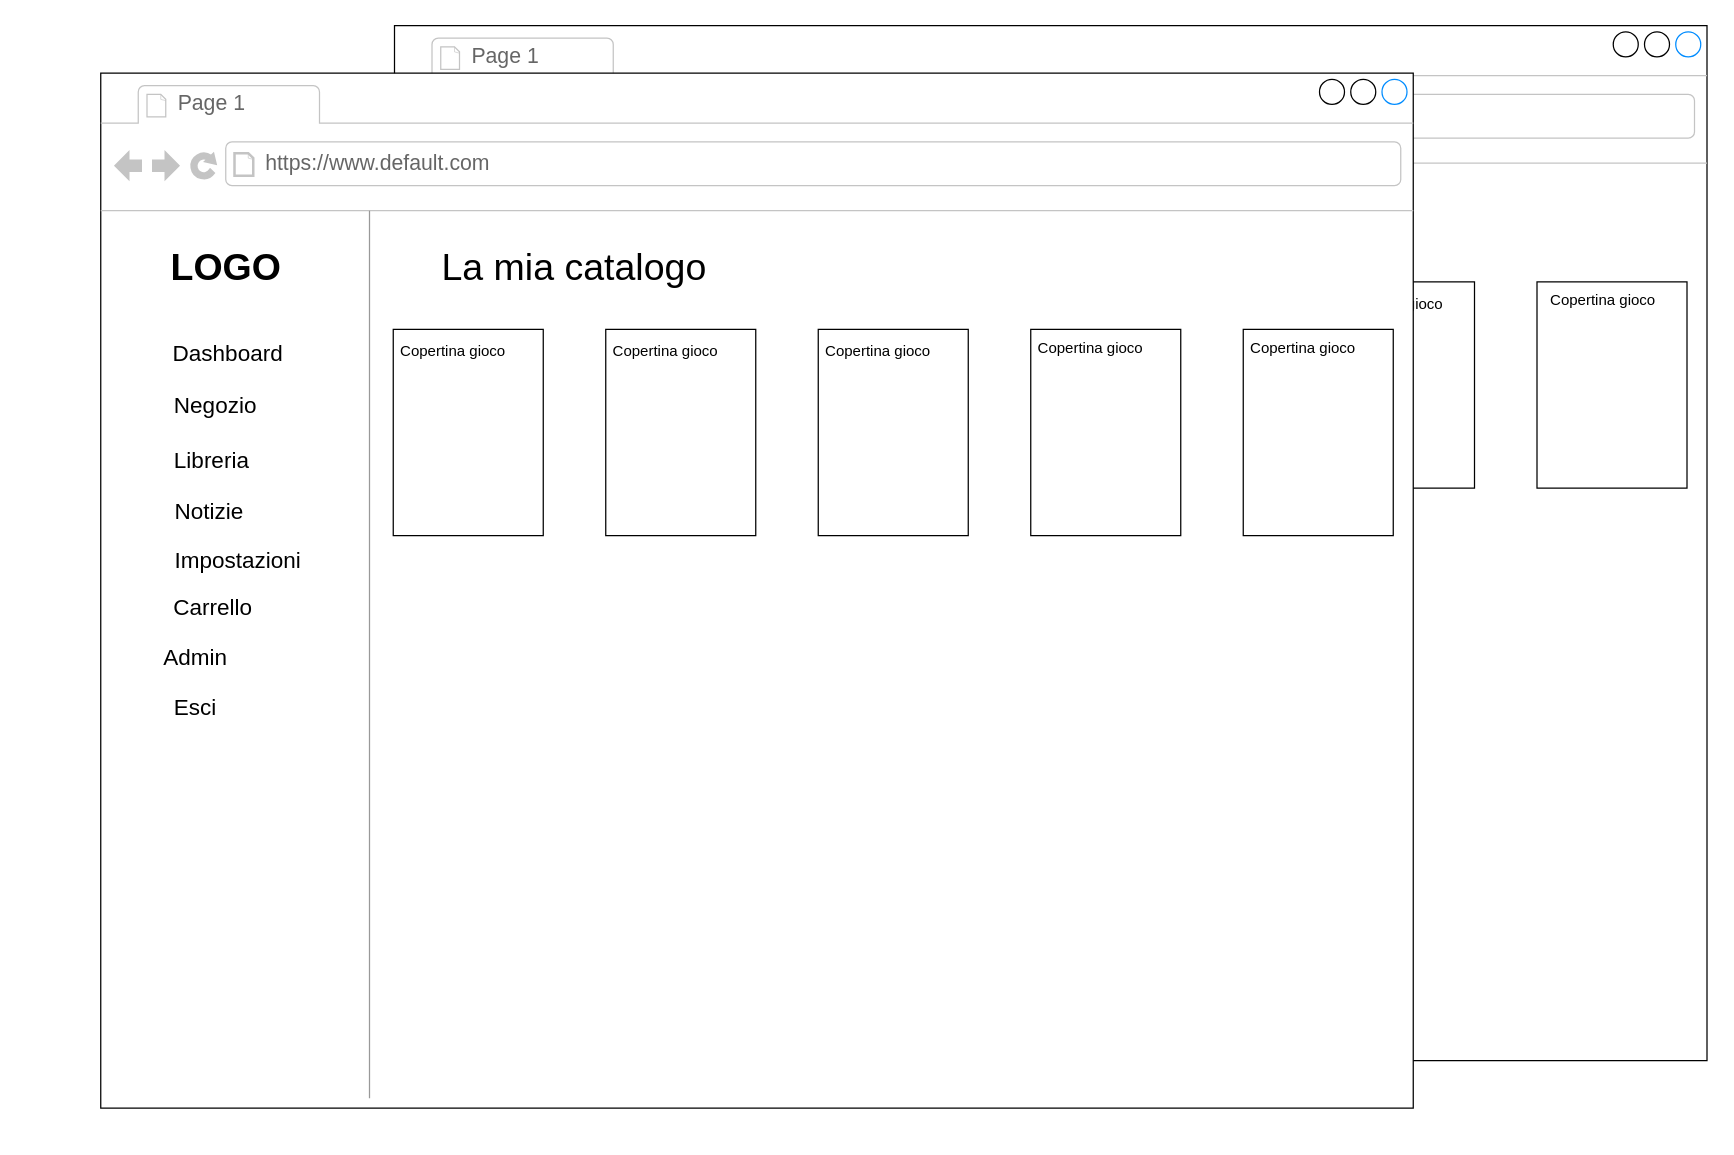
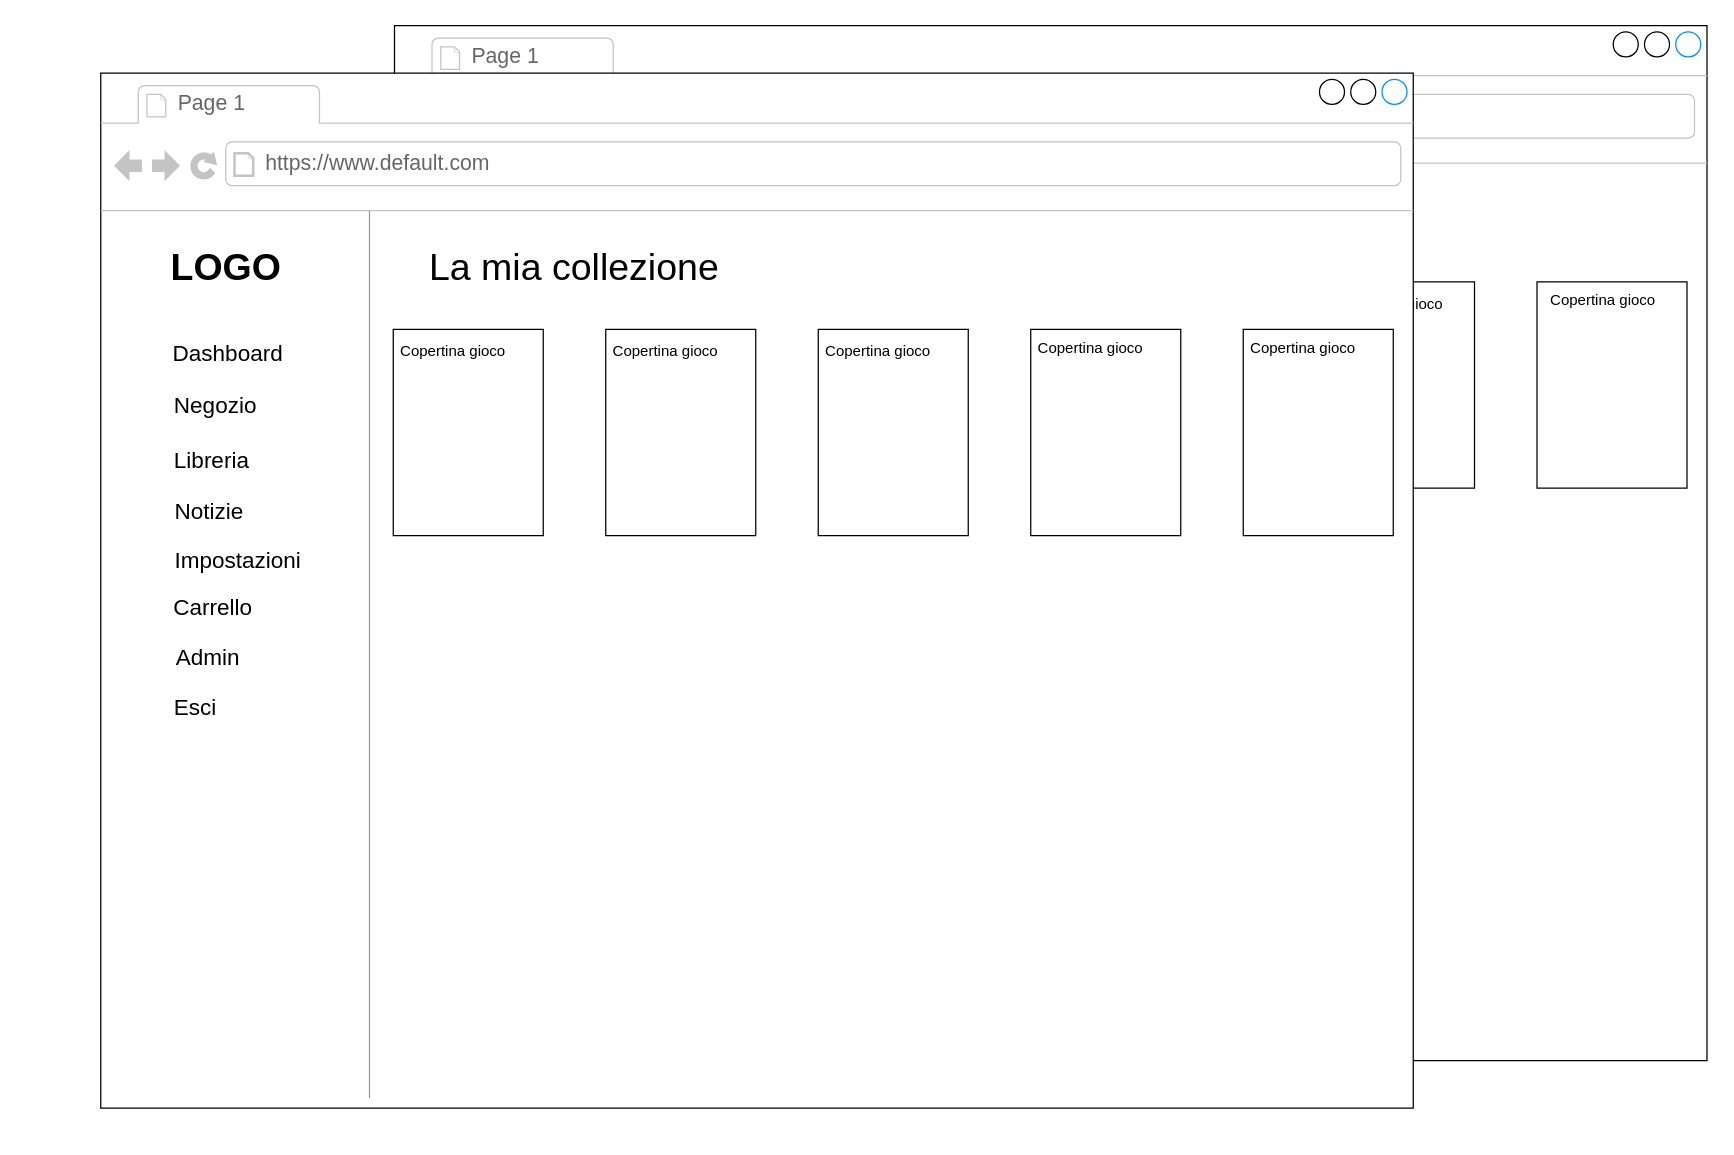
- <mxCell id="47" value="La mia catalogo" style="text;html=1;strokeColor=none;fillColor=none;align=center;verticalAlign=middle;whiteSpace=wrap;rounded=0;fontSize=30;" vertex="1" parent="33"><mxGeometry x="244" y="140" width="270" height="30" as="geometry" /></mxCell>
+ <mxCell id="47" value="La mia collezione" style="text;html=1;strokeColor=none;fillColor=none;align=center;verticalAlign=middle;whiteSpace=wrap;rounded=0;fontSize=30;" vertex="1" parent="33"><mxGeometry x="244" y="140" width="270" height="30" as="geometry" /></mxCell>
- <mxCell id="44" value="&lt;font style=&quot;font-size: 18px&quot;&gt;Admin&lt;br&gt;&lt;/font&gt;" style="text;html=1;strokeColor=none;fillColor=none;align=center;verticalAlign=middle;whiteSpace=wrap;rounded=0;fontSize=31;" vertex="1" parent="33"><mxGeometry x="46" y="448" width="60" height="30" as="geometry" /></mxCell>
+ <mxCell id="44" value="&lt;font style=&quot;font-size: 18px&quot;&gt;Admin&lt;br&gt;&lt;/font&gt;" style="text;html=1;strokeColor=none;fillColor=none;align=center;verticalAlign=middle;whiteSpace=wrap;rounded=0;fontSize=31;" vertex="1" parent="33"><mxGeometry x="56" y="448" width="60" height="30" as="geometry" /></mxCell>
